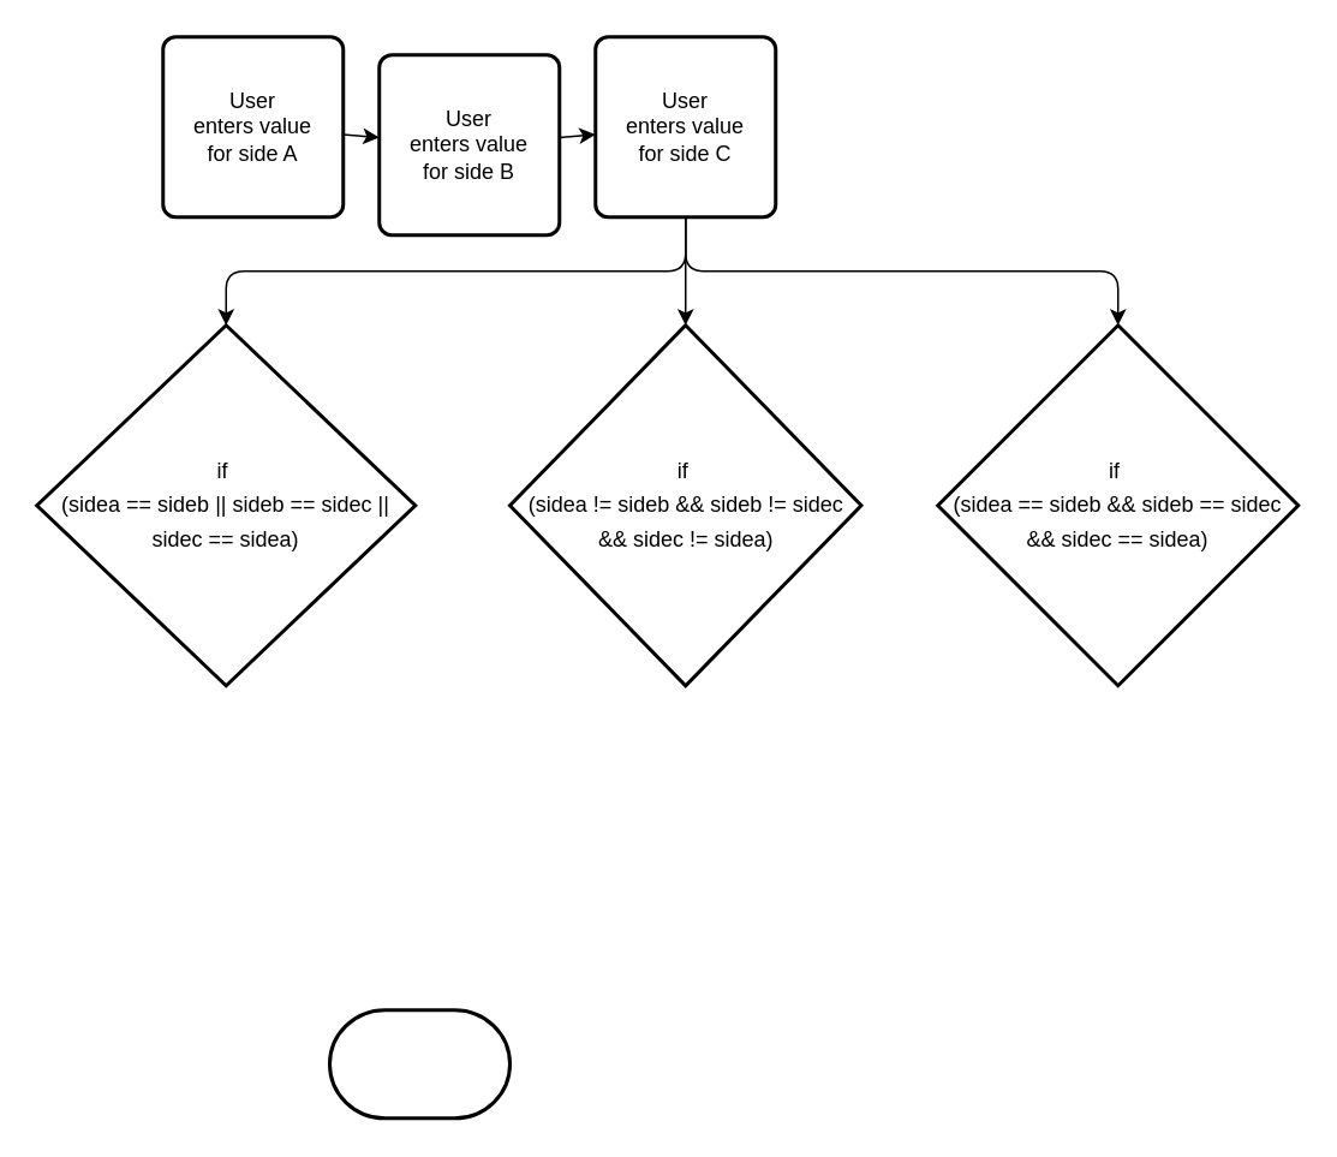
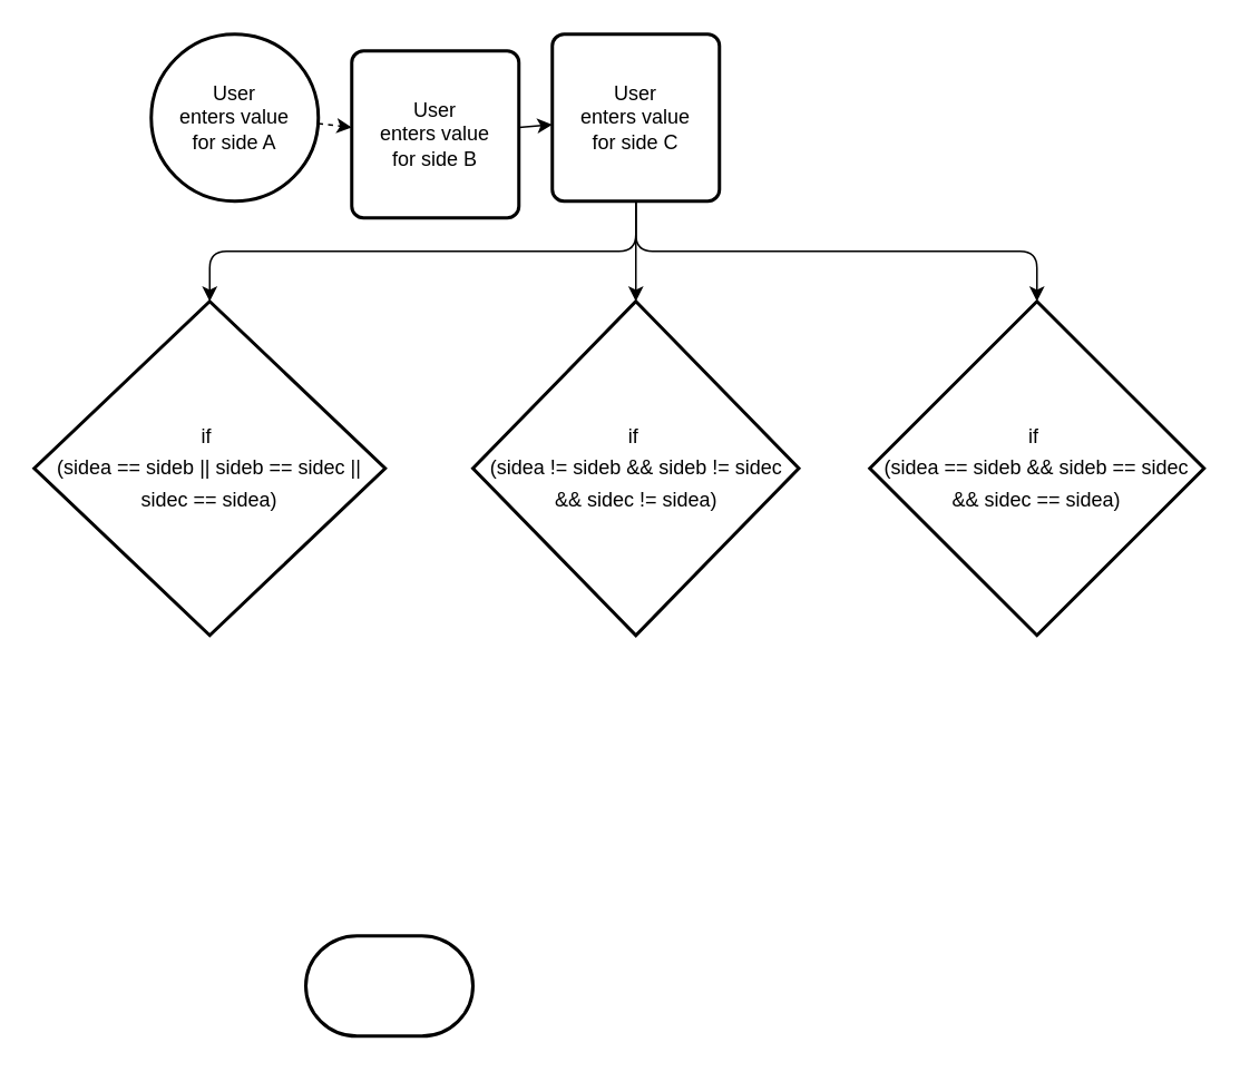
- <mxCell id="3" value="User&lt;br&gt;enters value&lt;br&gt;for side A" style="rounded=1;whiteSpace=wrap;html=1;absoluteArcSize=1;arcSize=14;strokeWidth=2;" parent="1" vertex="1"><mxGeometry x="90" y="20" width="100" height="100" as="geometry" /></mxCell>
+ <mxCell id="3" value="User&lt;br&gt;enters value&lt;br&gt;for side A" style="ellipse;whiteSpace=wrap;html=1;absoluteArcSize=1;arcSize=14;strokeWidth=2;" parent="1" vertex="1"><mxGeometry x="90" y="20" width="100" height="100" as="geometry" /></mxCell>
- <mxCell id="2" style="edgeStyle=none;html=1;" edge="1" parent="1" source="3" target="9"><mxGeometry relative="1" as="geometry" /></mxCell>
+ <mxCell id="2" style="edgeStyle=none;html=1;dashed=1;" edge="1" parent="1" source="3" target="9"><mxGeometry relative="1" as="geometry" /></mxCell>
